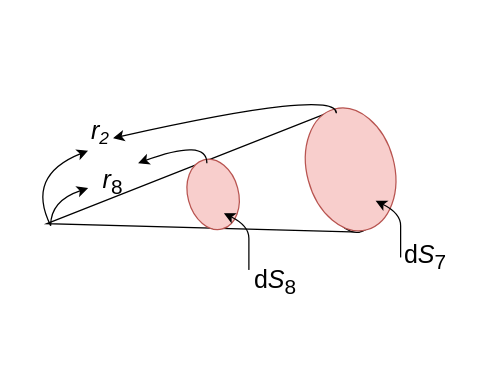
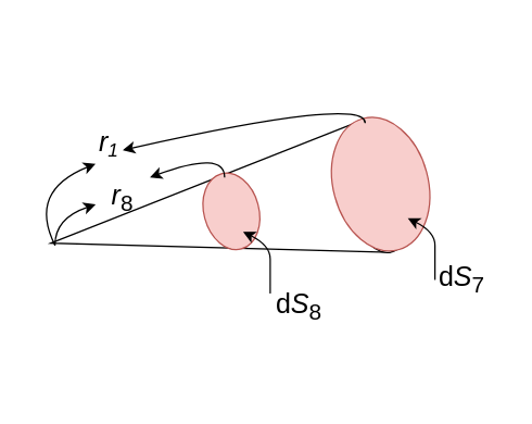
- <mxCell id="12" value="&lt;font style=&quot;&quot;&gt;&lt;i style=&quot;&quot;&gt;&lt;span style=&quot;font-size: 20px;&quot;&gt;r&lt;/span&gt;&lt;span style=&quot;font-size: 16.667px;&quot;&gt;&lt;sub&gt;2&lt;/sub&gt;&lt;/span&gt;&lt;/i&gt;&lt;/font&gt;" style="text;html=1;align=center;verticalAlign=middle;whiteSpace=wrap;rounded=0;" vertex="1" parent="1"><mxGeometry x="50" y="90" width="60" height="30" as="geometry" /></mxCell>
+ <mxCell id="12" value="&lt;font style=&quot;&quot;&gt;&lt;i style=&quot;&quot;&gt;&lt;span style=&quot;font-size: 20px;&quot;&gt;r&lt;/span&gt;&lt;span style=&quot;font-size: 16.667px;&quot;&gt;&lt;sub&gt;1&lt;/sub&gt;&lt;/span&gt;&lt;/i&gt;&lt;/font&gt;" style="text;html=1;align=center;verticalAlign=middle;whiteSpace=wrap;rounded=0;" vertex="1" parent="1"><mxGeometry x="50" y="90" width="60" height="30" as="geometry" /></mxCell>
